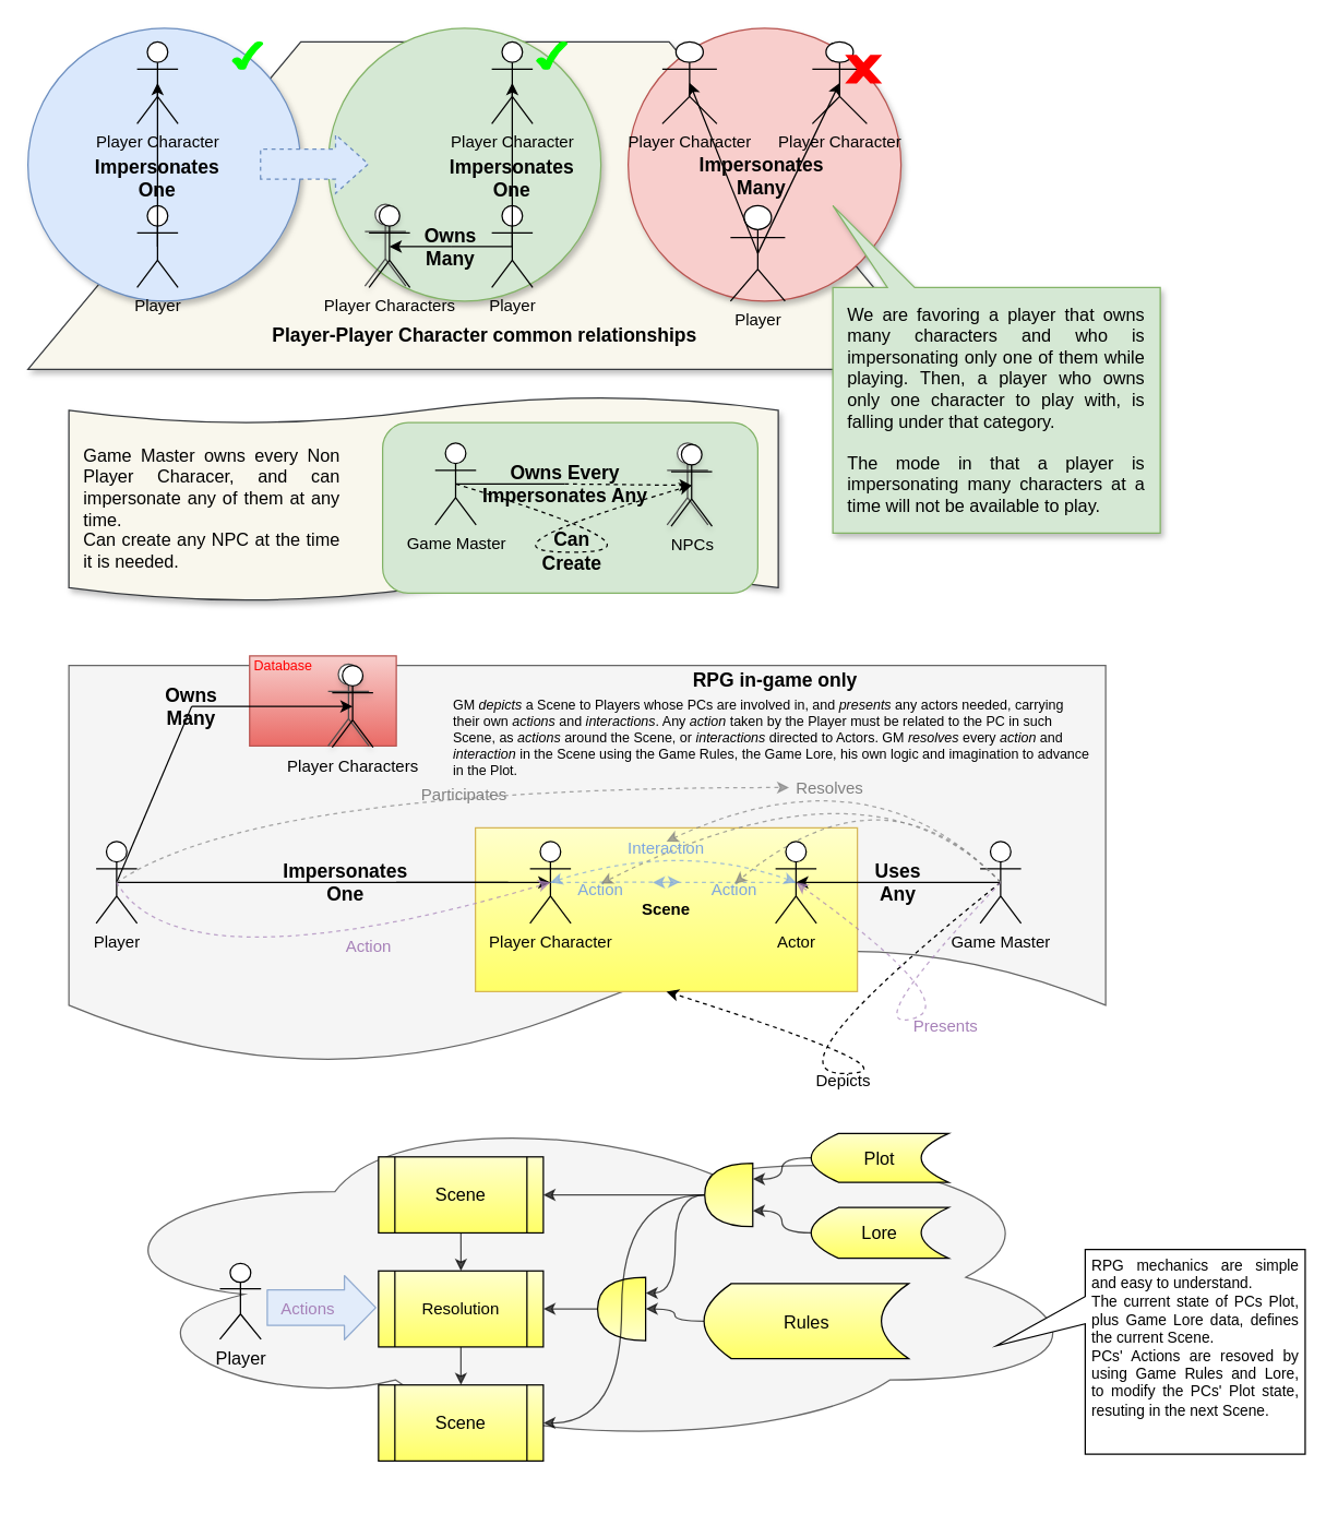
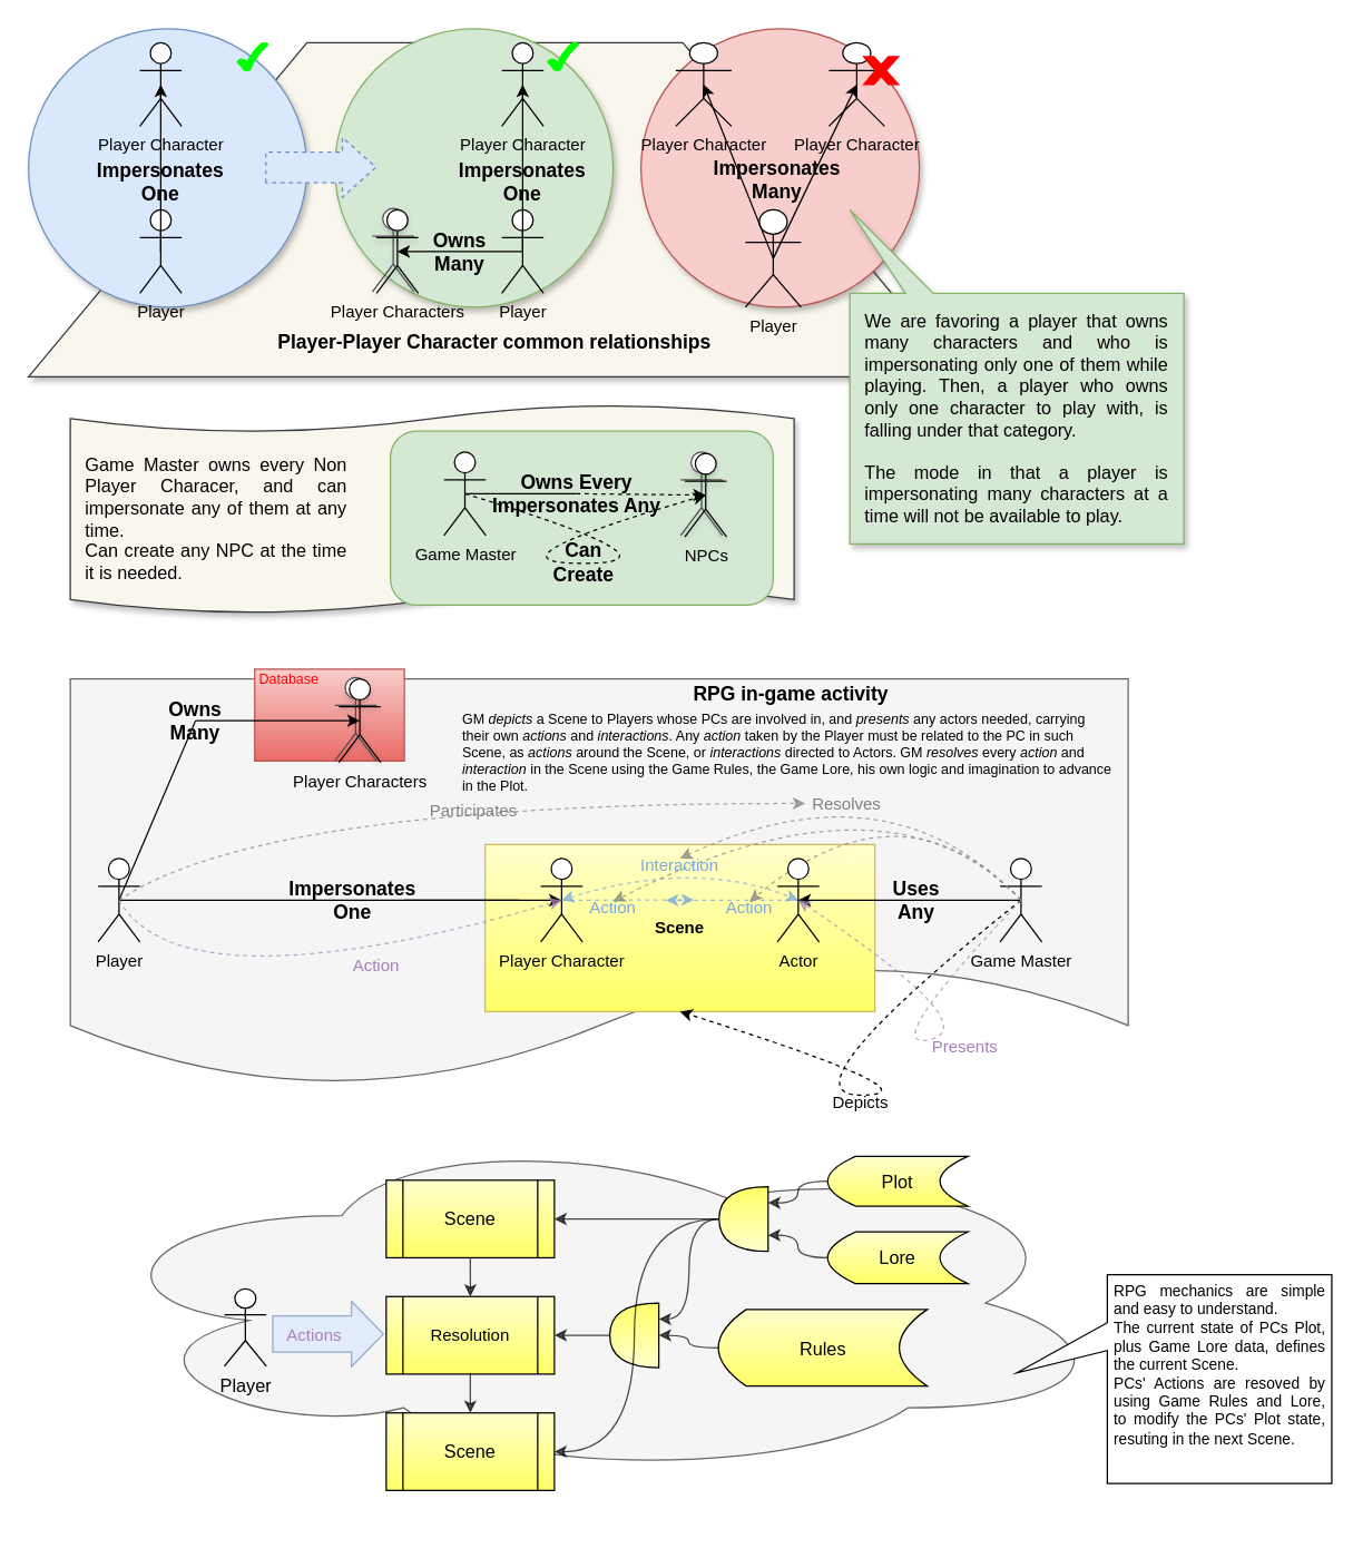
- <mxCell id="85" value="RPG in-game only" style="text;html=1;strokeColor=none;fillColor=none;align=center;verticalAlign=middle;whiteSpace=wrap;rounded=0;fontSize=14;fontColor=#000000;fontStyle=1" parent="49" vertex="1"><mxGeometry x="438" y="12" width="160" height="12" as="geometry" /></mxCell>
+ <mxCell id="85" value="RPG in-game activity" style="text;html=1;strokeColor=none;fillColor=none;align=center;verticalAlign=middle;whiteSpace=wrap;rounded=0;fontSize=14;fontColor=#000000;fontStyle=1" parent="49" vertex="1"><mxGeometry x="438" y="12" width="160" height="12" as="geometry" /></mxCell>
- <mxCell id="81" value="Actor" style="shape=umlActor;verticalLabelPosition=bottom;verticalAlign=top;html=1;outlineConnect=0;" parent="49" vertex="1"><mxGeometry x="518" y="136" width="30" height="60" as="geometry" /></mxCell>
+ <mxCell id="81" value="Actor" style="shape=umlActor;verticalLabelPosition=bottom;verticalAlign=top;html=1;outlineConnect=0;" parent="49" vertex="1"><mxGeometry x="508" y="136" width="30" height="60" as="geometry" /></mxCell>
